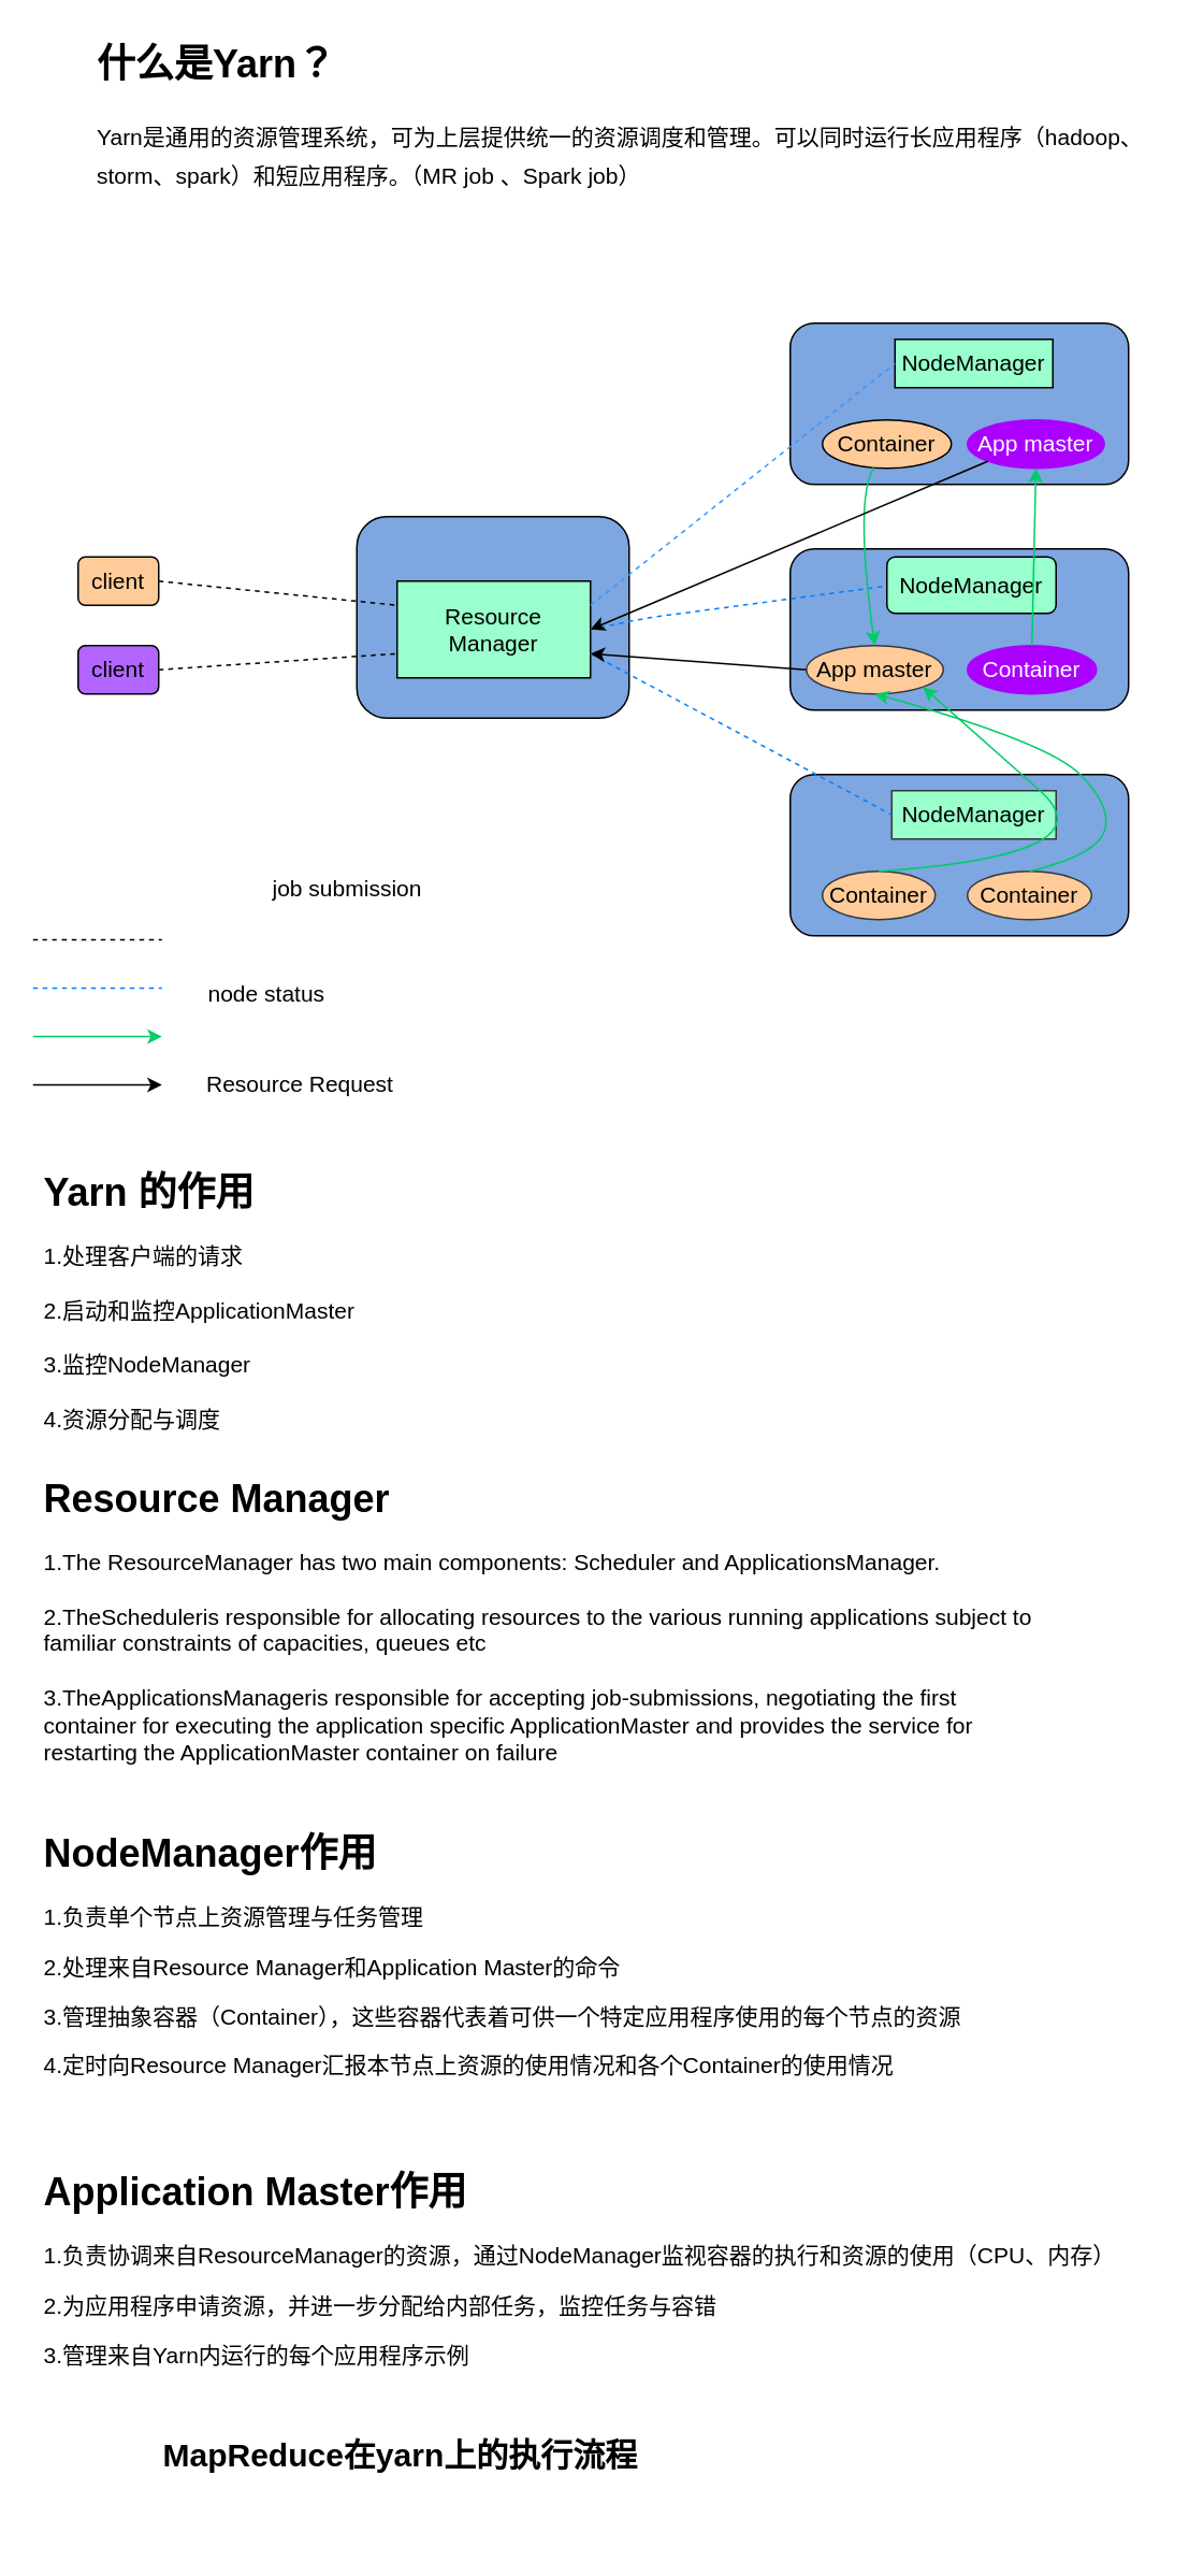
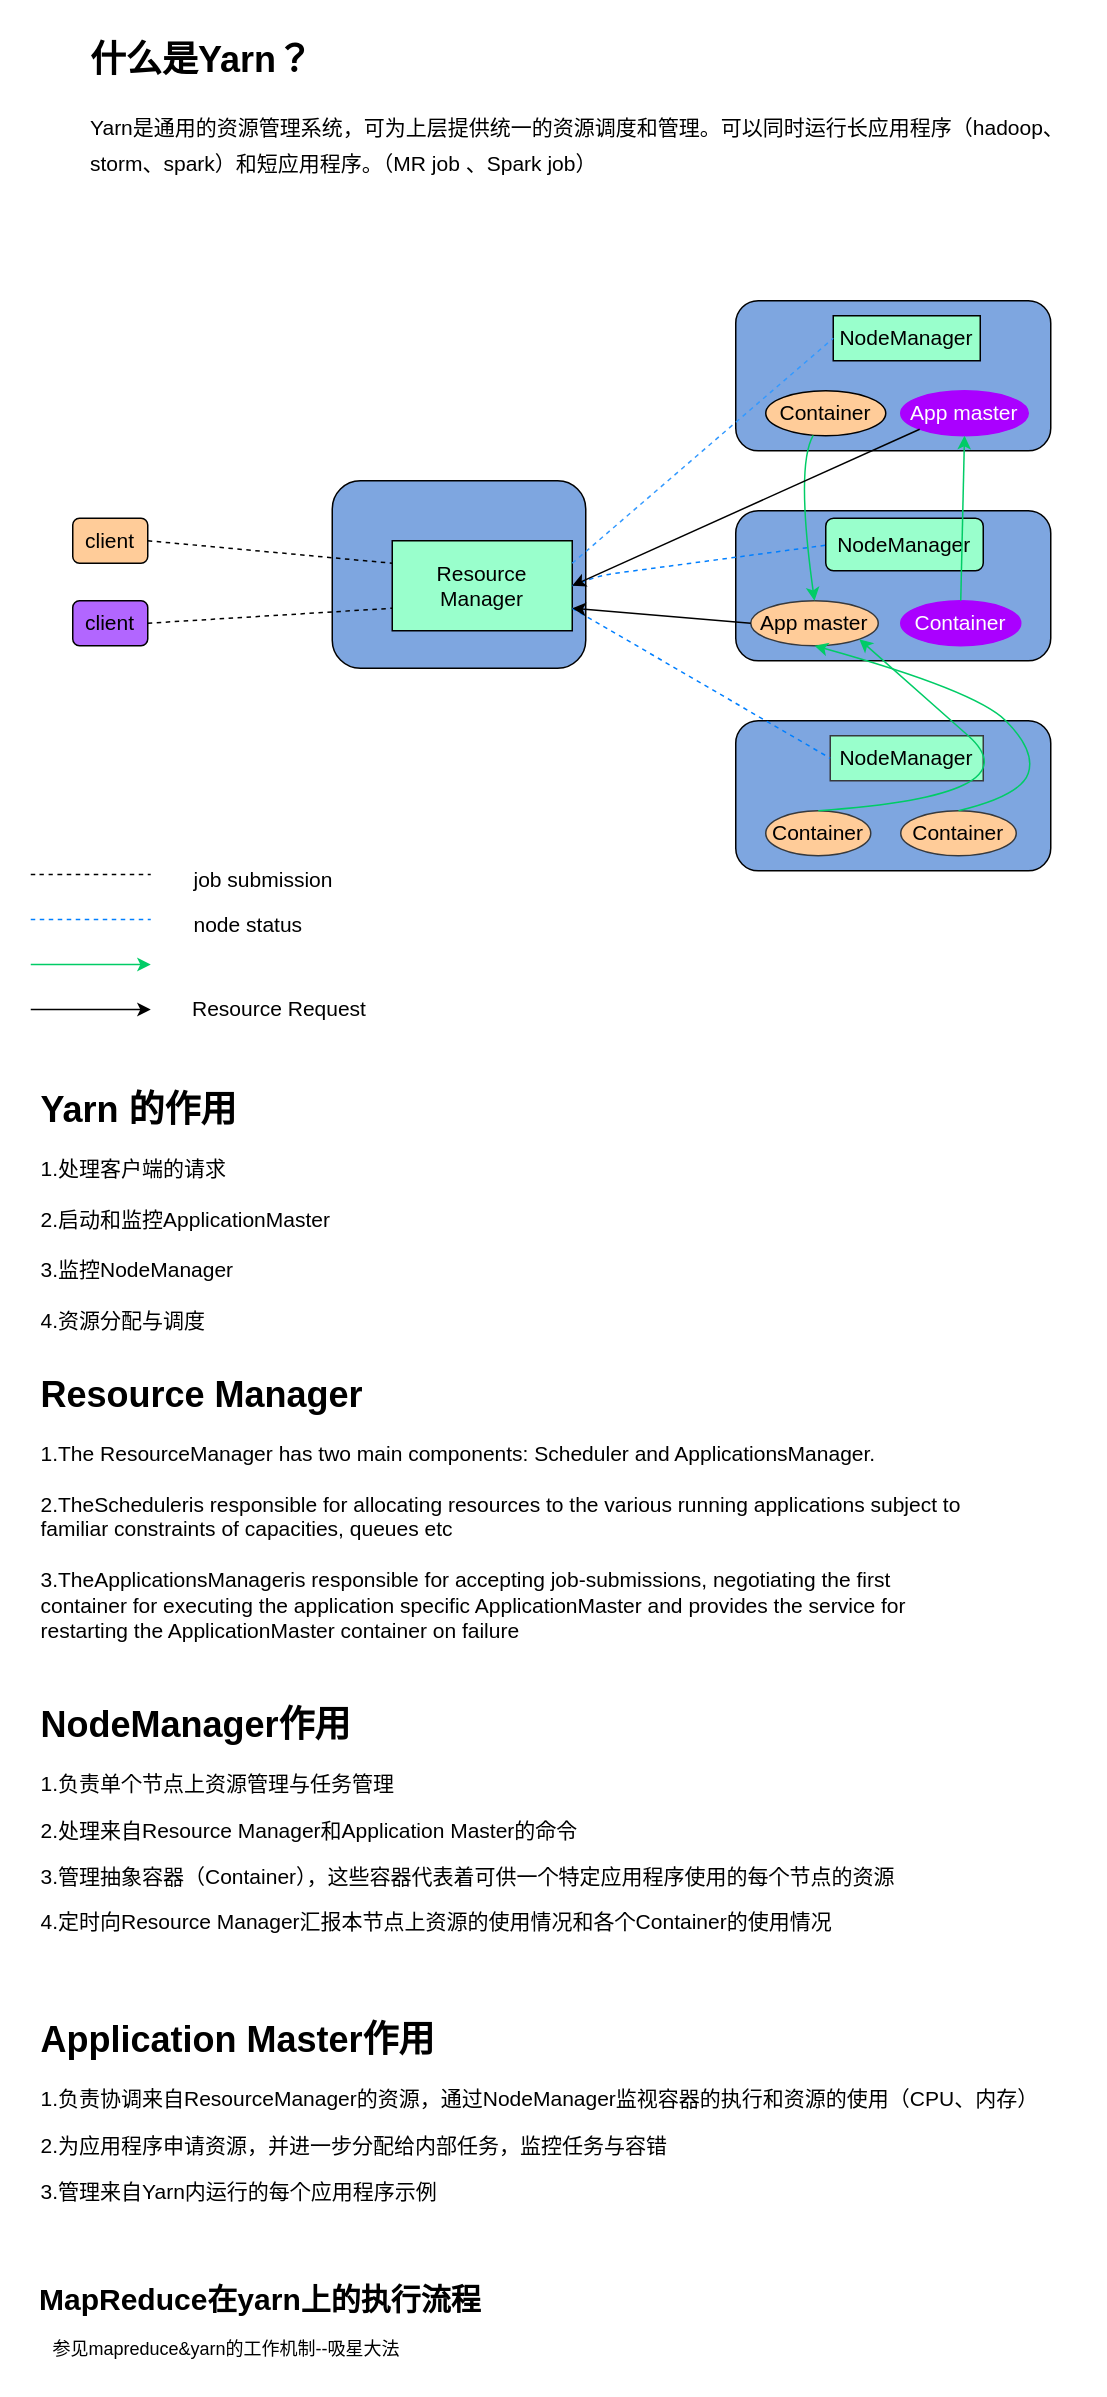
- <mxCell id="9" value="&lt;span style=&quot;font-size: 14px;&quot;&gt;Resource Manager&lt;/span&gt;" style="rounded=0;whiteSpace=wrap;html=1;fillColor=#99FFCC;fontSize=14;" vertex="1" parent="1"><mxGeometry x="246" y="360" width="120" height="60" as="geometry" /></mxCell>
+ <mxCell id="9" value="&lt;span style=&quot;font-size: 14px;&quot;&gt;Resource Manager&lt;/span&gt;" style="rounded=0;whiteSpace=wrap;html=1;fillColor=#99FFCC;fontSize=14;" vertex="1" parent="1"><mxGeometry x="261" y="360" width="120" height="60" as="geometry" /></mxCell>
- <mxCell id="25" value="job submission&lt;br style=&quot;font-size: 14px;&quot;&gt;&lt;br style=&quot;font-size: 14px;&quot;&gt;" style="text;html=1;resizable=0;points=[];autosize=1;align=left;verticalAlign=top;spacingTop=-4;fontSize=14;" vertex="1" parent="1"><mxGeometry x="167" y="539.5" width="100" height="30" as="geometry" /></mxCell>
+ <mxCell id="25" value="job submission&lt;br style=&quot;font-size: 14px;&quot;&gt;&lt;br style=&quot;font-size: 14px;&quot;&gt;" style="text;html=1;resizable=0;points=[];autosize=1;align=left;verticalAlign=top;spacingTop=-4;fontSize=14;" vertex="1" parent="1"><mxGeometry x="127" y="574.5" width="100" height="30" as="geometry" /></mxCell>
- <mxCell id="41" value="&lt;b&gt;&lt;font style=&quot;font-size: 20px&quot;&gt;MapReduce在yarn上的执行流程&lt;/font&gt;&lt;/b&gt;" style="text;html=1;resizable=0;points=[];autosize=1;align=left;verticalAlign=top;spacingTop=-4;" vertex="1" parent="1"><mxGeometry x="98.5" y="1508" width="310" height="20" as="geometry" /></mxCell>
+ <mxCell id="41" value="&lt;b&gt;&lt;font style=&quot;font-size: 20px&quot;&gt;MapReduce在yarn上的执行流程&lt;/font&gt;&lt;/b&gt;" style="text;html=1;resizable=0;points=[];autosize=1;align=left;verticalAlign=top;spacingTop=-4;" vertex="1" parent="1"><mxGeometry x="23.5" y="1518" width="310" height="20" as="geometry" /></mxCell>
+ <mxCell id="42" value="参见mapreduce&amp;amp;yarn的工作机制--吸星大法" style="text;html=1;resizable=0;points=[];autosize=1;align=left;verticalAlign=top;spacingTop=-4;" vertex="1" parent="1"><mxGeometry x="33" y="1556" width="250" height="20" as="geometry" /></mxCell>
